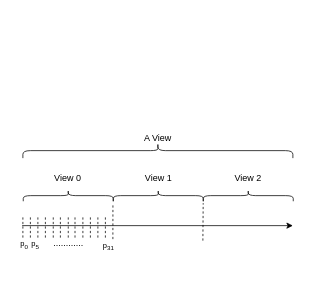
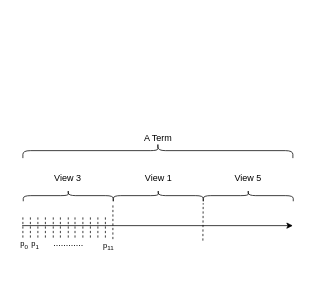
- <mxCell id="28" value="A View" style="text;html=1;" vertex="1" parent="1"><mxGeometry x="190" y="169" width="40" height="30" as="geometry" /></mxCell>
+ <mxCell id="28" value="A Term" style="text;html=1;" vertex="1" parent="1"><mxGeometry x="190" y="169" width="40" height="30" as="geometry" /></mxCell>
- <mxCell id="9" value="View 0" style="text;html=1;strokeColor=none;fillColor=none;align=center;verticalAlign=middle;whiteSpace=wrap;rounded=0;" vertex="1" parent="2"><mxGeometry x="38.5" y="47" width="44" height="20" as="geometry" /></mxCell>
+ <mxCell id="9" value="View 3" style="text;html=1;strokeColor=none;fillColor=none;align=center;verticalAlign=middle;whiteSpace=wrap;rounded=0;" vertex="1" parent="2"><mxGeometry x="38.5" y="47" width="44" height="20" as="geometry" /></mxCell>
- <mxCell id="11" value="View 2" style="text;html=1;strokeColor=none;fillColor=none;align=center;verticalAlign=middle;whiteSpace=wrap;rounded=0;" vertex="1" parent="2"><mxGeometry x="275" y="47" width="53" height="20" as="geometry" /></mxCell>
+ <mxCell id="11" value="View 5" style="text;html=1;strokeColor=none;fillColor=none;align=center;verticalAlign=middle;whiteSpace=wrap;rounded=0;" vertex="1" parent="2"><mxGeometry x="275" y="47" width="53" height="20" as="geometry" /></mxCell>
- <mxCell id="19" value="&lt;font style=&quot;font-size: 10px&quot;&gt;p&lt;sub&gt;0&amp;nbsp; &lt;/sub&gt;p&lt;sub&gt;5 &lt;br style=&quot;font-size: 10px&quot;&gt;&lt;/sub&gt;&lt;/font&gt;" style="text;html=1;strokeColor=none;fillColor=none;align=center;verticalAlign=middle;whiteSpace=wrap;rounded=0;" vertex="1" parent="2"><mxGeometry x="-9" y="134" width="39" height="20" as="geometry" /></mxCell>
+ <mxCell id="19" value="&lt;font style=&quot;font-size: 10px&quot;&gt;p&lt;sub&gt;0&amp;nbsp; &lt;/sub&gt;p&lt;sub&gt;1 &lt;br style=&quot;font-size: 10px&quot;&gt;&lt;/sub&gt;&lt;/font&gt;" style="text;html=1;strokeColor=none;fillColor=none;align=center;verticalAlign=middle;whiteSpace=wrap;rounded=0;" vertex="1" parent="2"><mxGeometry x="-9" y="134" width="39" height="20" as="geometry" /></mxCell>
- <mxCell id="21" value="&lt;font style=&quot;font-size: 10px&quot;&gt;p&lt;sub&gt;31&lt;/sub&gt;&lt;sub&gt;&lt;br style=&quot;font-size: 10px&quot;&gt;&lt;/sub&gt;&lt;/font&gt;" style="text;html=1;strokeColor=none;fillColor=none;align=center;verticalAlign=middle;whiteSpace=wrap;rounded=0;" vertex="1" parent="2"><mxGeometry x="96" y="136" width="39" height="20" as="geometry" /></mxCell>
+ <mxCell id="21" value="&lt;font style=&quot;font-size: 10px&quot;&gt;p&lt;sub&gt;11&lt;/sub&gt;&lt;sub&gt;&lt;br style=&quot;font-size: 10px&quot;&gt;&lt;/sub&gt;&lt;/font&gt;" style="text;html=1;strokeColor=none;fillColor=none;align=center;verticalAlign=middle;whiteSpace=wrap;rounded=0;" vertex="1" parent="2"><mxGeometry x="96" y="136" width="39" height="20" as="geometry" /></mxCell>
